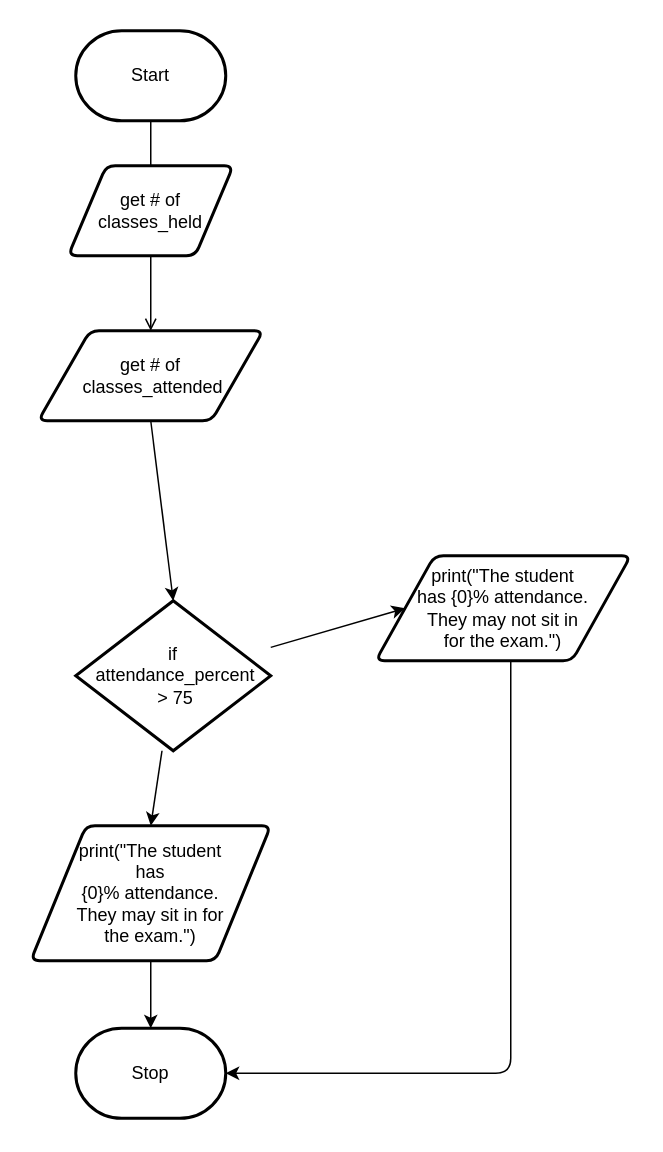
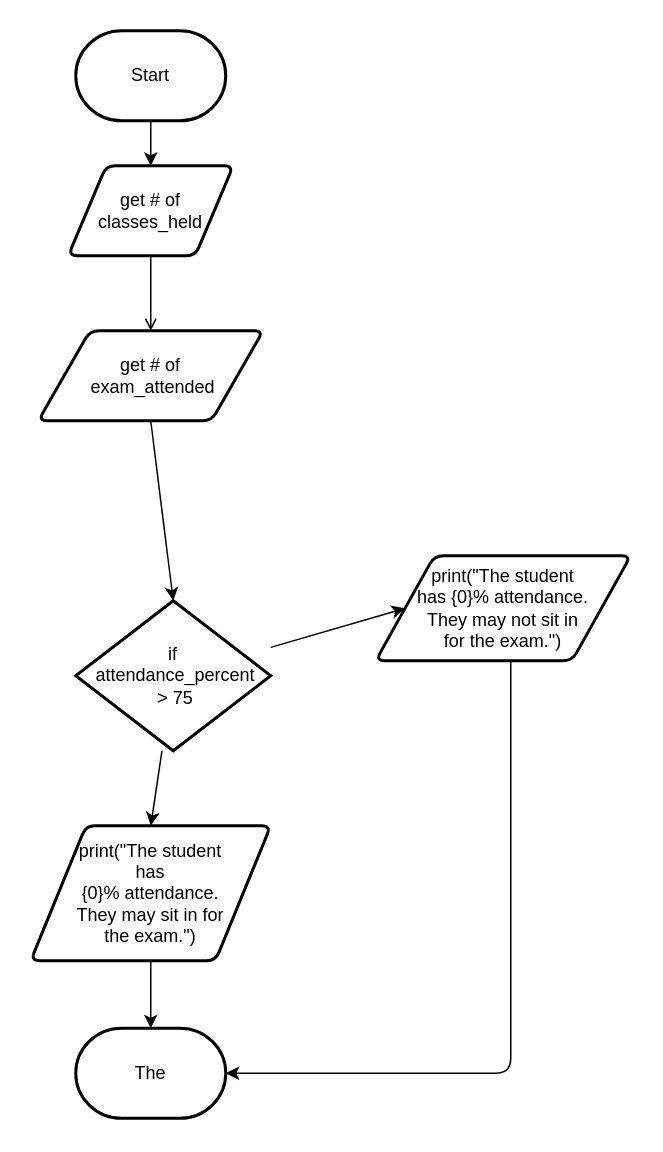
- <mxCell id="2" style="edgeStyle=none;html=1;entryX=0.5;entryY=0;entryDx=0;entryDy=0;endArrow=none;" parent="1" source="3" target="5" edge="1"><mxGeometry relative="1" as="geometry" /></mxCell>
+ <mxCell id="2" style="edgeStyle=none;html=1;entryX=0.5;entryY=0;entryDx=0;entryDy=0;" parent="1" source="3" target="5" edge="1"><mxGeometry relative="1" as="geometry" /></mxCell>
- <mxCell id="7" value="get # of&lt;br&gt;&amp;nbsp;classes_attended" style="shape=parallelogram;html=1;strokeWidth=2;perimeter=parallelogramPerimeter;whiteSpace=wrap;rounded=1;arcSize=12;size=0.23;" parent="1" vertex="1"><mxGeometry x="25" y="220" width="150" height="60" as="geometry" /></mxCell>
+ <mxCell id="7" value="get # of&lt;br&gt;&amp;nbsp;exam_attended" style="shape=parallelogram;html=1;strokeWidth=2;perimeter=parallelogramPerimeter;whiteSpace=wrap;rounded=1;arcSize=12;size=0.23;" parent="1" vertex="1"><mxGeometry x="25" y="220" width="150" height="60" as="geometry" /></mxCell>
- <mxCell id="14" value="Stop" style="strokeWidth=2;html=1;shape=mxgraph.flowchart.terminator;whiteSpace=wrap;" parent="1" vertex="1"><mxGeometry x="50" y="685.003" width="100" height="60" as="geometry" /></mxCell>
+ <mxCell id="14" value="The" style="strokeWidth=2;html=1;shape=mxgraph.flowchart.terminator;whiteSpace=wrap;" parent="1" vertex="1"><mxGeometry x="50" y="685.003" width="100" height="60" as="geometry" /></mxCell>
